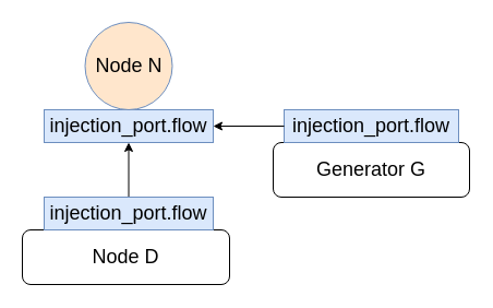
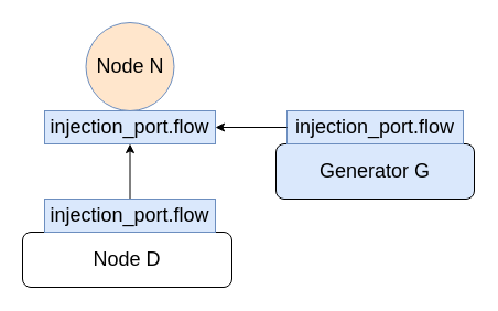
- <mxCell id="7" value="&lt;font style=&quot;font-size: 18px;&quot;&gt;Generator G&lt;/font&gt;" style="rounded=1;whiteSpace=wrap;html=1;container=0;" parent="1" vertex="1"><mxGeometry x="250" y="130" width="180" height="50" as="geometry" /></mxCell>
+ <mxCell id="7" value="&lt;font style=&quot;font-size: 18px;&quot;&gt;Generator G&lt;/font&gt;" style="rounded=1;whiteSpace=wrap;html=1;container=0;fillColor=#dae8fc;" parent="1" vertex="1"><mxGeometry x="250" y="130" width="180" height="50" as="geometry" /></mxCell>
